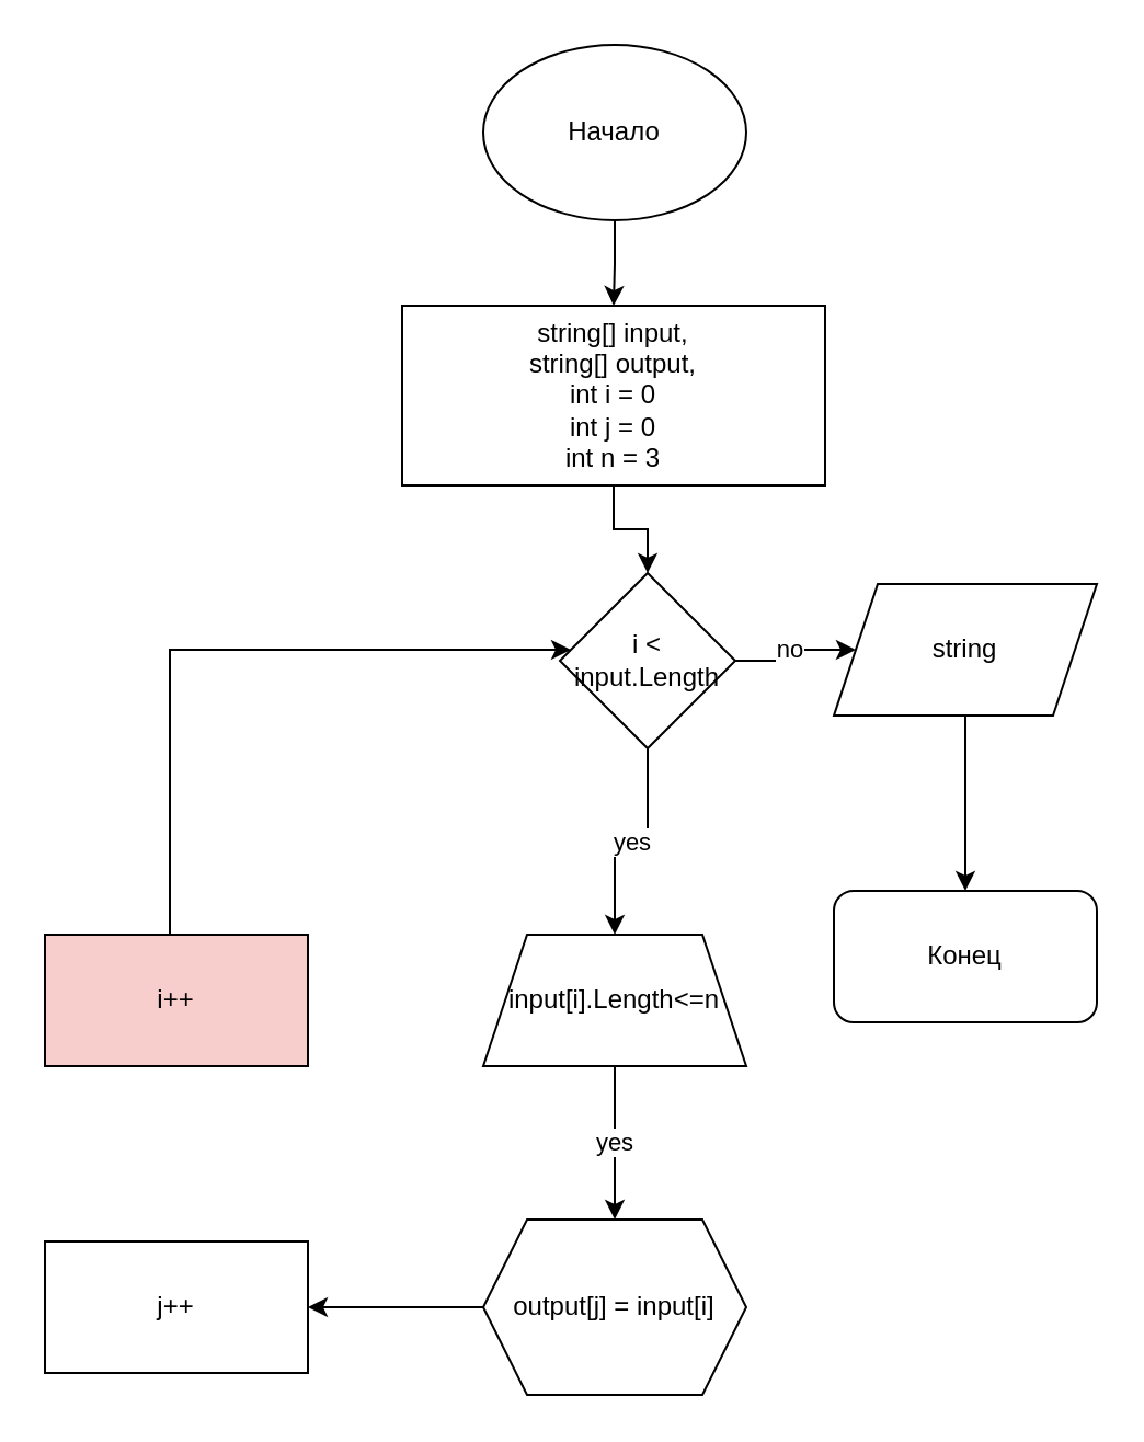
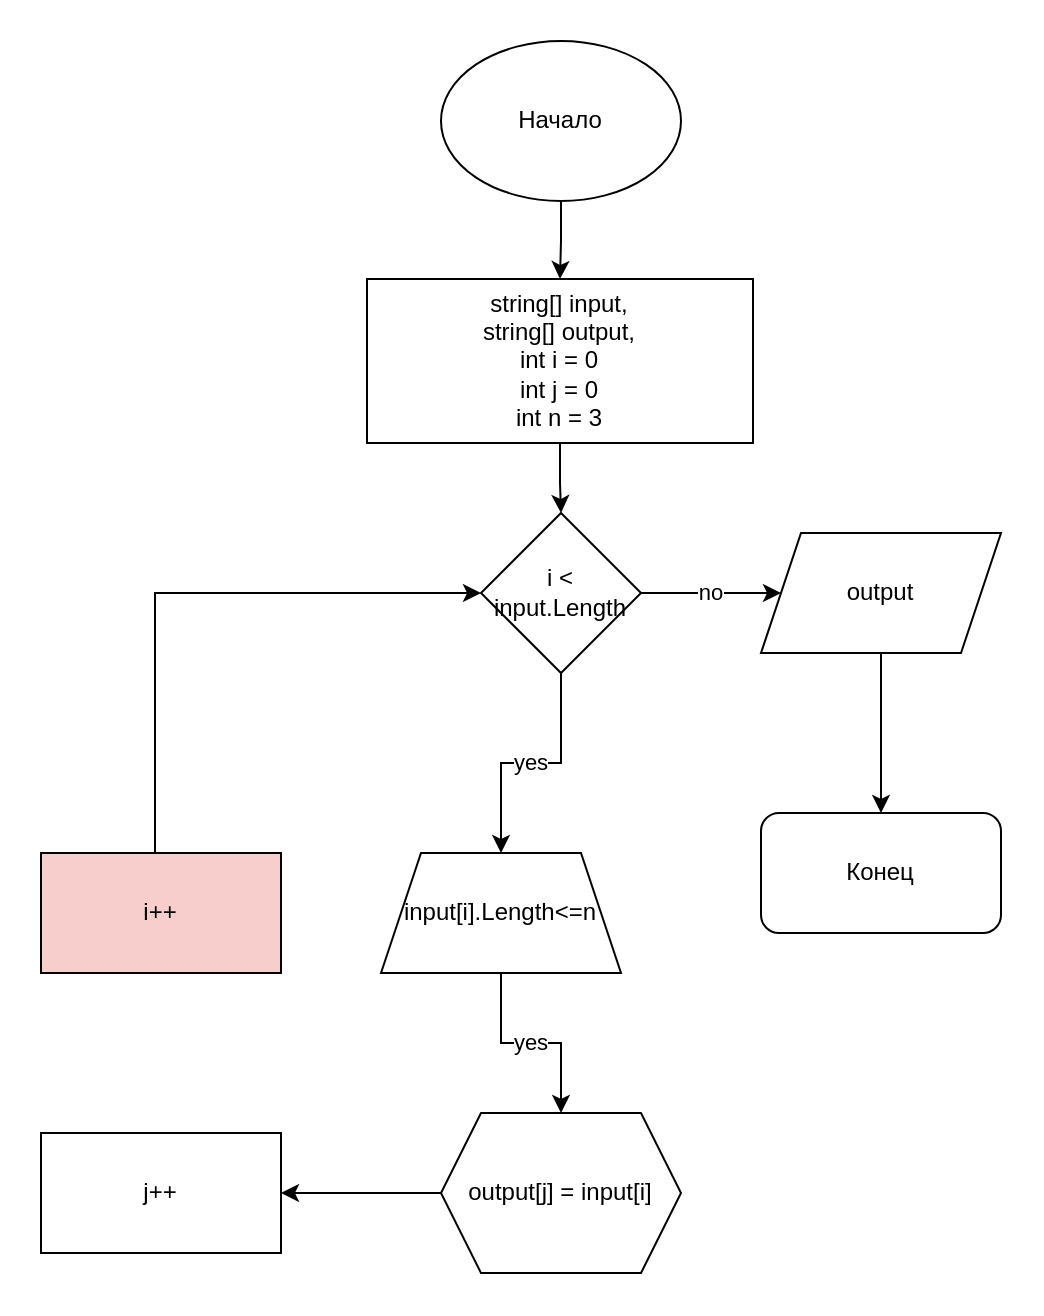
- <mxCell id="10" value="string" style="shape=parallelogram;perimeter=parallelogramPerimeter;whiteSpace=wrap;html=1;fixedSize=1;" vertex="1" parent="1"><mxGeometry x="380" y="266" width="120" height="60" as="geometry" /></mxCell>
+ <mxCell id="10" value="output" style="shape=parallelogram;perimeter=parallelogramPerimeter;whiteSpace=wrap;html=1;fixedSize=1;" vertex="1" parent="1"><mxGeometry x="380" y="266" width="120" height="60" as="geometry" /></mxCell>
- <mxCell id="8" value="i &amp;lt; input.Length" style="rhombus;whiteSpace=wrap;html=1;" vertex="1" parent="1"><mxGeometry x="255" y="261" width="80" height="80" as="geometry" /></mxCell>
+ <mxCell id="8" value="i &amp;lt; input.Length" style="rhombus;whiteSpace=wrap;html=1;" vertex="1" parent="1"><mxGeometry x="240" y="256" width="80" height="80" as="geometry" /></mxCell>
- <mxCell id="13" value="input[i].Length&amp;lt;=n" style="shape=trapezoid;perimeter=trapezoidPerimeter;whiteSpace=wrap;html=1;fixedSize=1;" vertex="1" parent="1"><mxGeometry x="220" y="426" width="120" height="60" as="geometry" /></mxCell>
+ <mxCell id="13" value="input[i].Length&amp;lt;=n" style="shape=trapezoid;perimeter=trapezoidPerimeter;whiteSpace=wrap;html=1;fixedSize=1;" vertex="1" parent="1"><mxGeometry x="190" y="426" width="120" height="60" as="geometry" /></mxCell>
